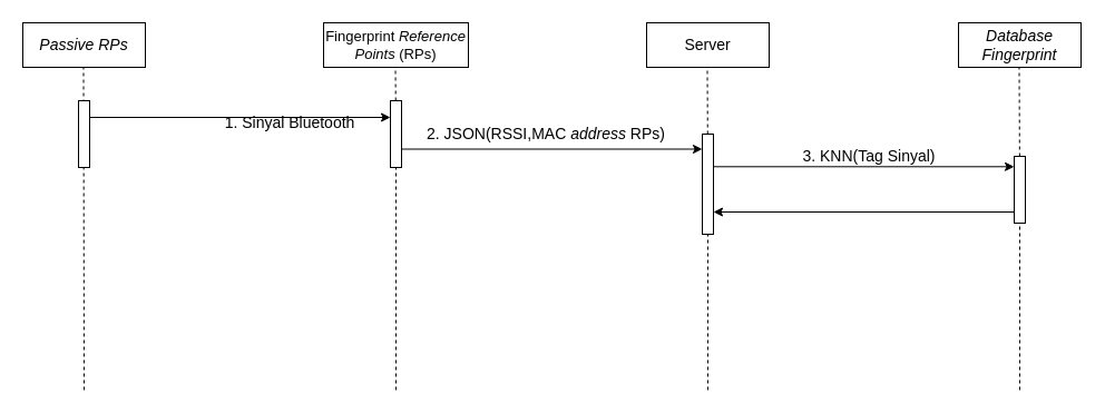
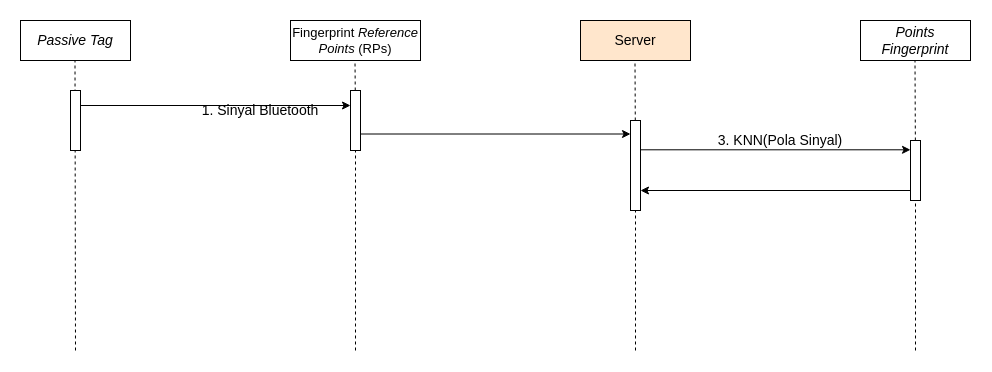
- <mxCell id="2" value="&lt;i style=&quot;font-size: 14px;&quot;&gt;Passive RPs&lt;/i&gt;" style="rounded=0;whiteSpace=wrap;html=1;fontSize=14;" vertex="1" parent="1"><mxGeometry x="20" y="20" width="110" height="40" as="geometry" /></mxCell>
+ <mxCell id="2" value="&lt;i style=&quot;font-size: 14px;&quot;&gt;Passive Tag&lt;/i&gt;" style="rounded=0;whiteSpace=wrap;html=1;fontSize=14;" vertex="1" parent="1"><mxGeometry x="20" y="20" width="110" height="40" as="geometry" /></mxCell>
- <mxCell id="3" value="Server" style="rounded=0;whiteSpace=wrap;html=1;fontSize=14;" vertex="1" parent="1"><mxGeometry x="580" y="20" width="110" height="40" as="geometry" /></mxCell>
+ <mxCell id="3" value="Server" style="rounded=0;whiteSpace=wrap;html=1;fontSize=14;fillColor=#ffe6cc;" vertex="1" parent="1"><mxGeometry x="580" y="20" width="110" height="40" as="geometry" /></mxCell>
- <mxCell id="4" value="&lt;i style=&quot;font-size: 14px;&quot;&gt;Database Fingerprint&lt;/i&gt;" style="rounded=0;whiteSpace=wrap;html=1;fontSize=14;" vertex="1" parent="1"><mxGeometry x="860" y="20" width="110" height="40" as="geometry" /></mxCell>
+ <mxCell id="4" value="&lt;i style=&quot;font-size: 14px;&quot;&gt;Points Fingerprint&lt;/i&gt;" style="rounded=0;whiteSpace=wrap;html=1;fontSize=14;" vertex="1" parent="1"><mxGeometry x="860" y="20" width="110" height="40" as="geometry" /></mxCell>
- <mxCell id="21" value="2. JSON(RSSI,MAC &lt;i style=&quot;font-size: 14px;&quot;&gt;address &lt;/i&gt;RPs)" style="text;html=1;strokeColor=none;fillColor=none;align=center;verticalAlign=middle;whiteSpace=wrap;rounded=0;fontSize=14;" vertex="1" parent="1"><mxGeometry x="380" y="110" width="220" height="20" as="geometry" /></mxCell>
- <mxCell id="22" value="3. KNN(Tag Sinyal)" style="text;html=1;strokeColor=none;fillColor=none;align=center;verticalAlign=middle;whiteSpace=wrap;rounded=0;fontSize=14;" vertex="1" parent="1"><mxGeometry x="700" y="130" width="160" height="20" as="geometry" /></mxCell>
+ <mxCell id="22" value="3. KNN(Pola Sinyal)" style="text;html=1;strokeColor=none;fillColor=none;align=center;verticalAlign=middle;whiteSpace=wrap;rounded=0;fontSize=14;" vertex="1" parent="1"><mxGeometry x="700" y="130" width="160" height="20" as="geometry" /></mxCell>
